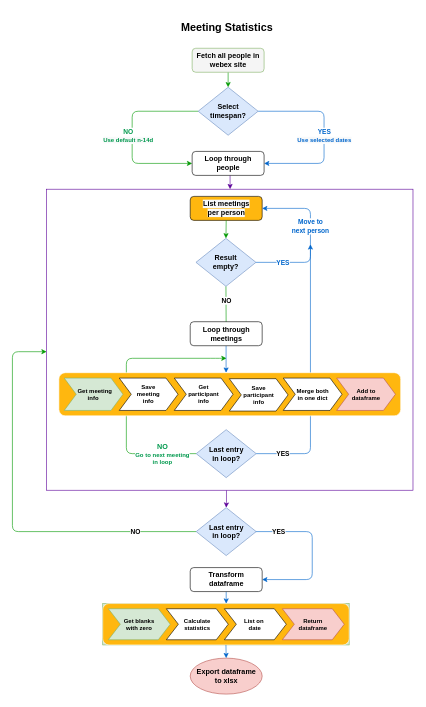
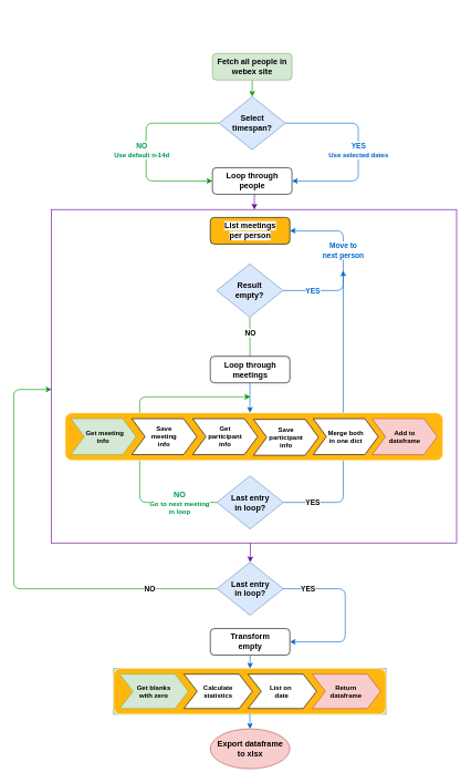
- <mxCell id="6" value="&lt;font style=&quot;font-size: 18px&quot;&gt;Meeting Statistics&lt;/font&gt;" style="text;html=1;strokeColor=none;fillColor=none;align=center;verticalAlign=middle;whiteSpace=wrap;rounded=0;fontStyle=1" parent="1" vertex="1"><mxGeometry x="277.64" y="20" width="200" height="50" as="geometry" /></mxCell>
- <mxCell id="5" value="Fetch all people in webex site" style="rounded=1;whiteSpace=wrap;html=1;fontSize=12;glass=0;strokeWidth=1;shadow=0;fontStyle=1;fillColor=#f5f5f5;strokeColor=#82b366;" parent="1" vertex="1"><mxGeometry x="319.73" y="80" width="120" height="40" as="geometry" /></mxCell>
+ <mxCell id="5" value="Fetch all people in webex site" style="rounded=1;whiteSpace=wrap;html=1;fontSize=12;glass=0;strokeWidth=1;shadow=0;fontStyle=1;fillColor=#d5e8d4;strokeColor=#82b366;" parent="1" vertex="1"><mxGeometry x="319.73" y="80" width="120" height="40" as="geometry" /></mxCell>
- <mxCell id="22" style="edgeStyle=none;rounded=0;orthogonalLoop=1;jettySize=auto;html=1;exitX=0.5;exitY=1;exitDx=0;exitDy=0;entryX=0.5;entryY=0;entryDx=0;entryDy=0;strokeColor=#009900;fontStyle=1" parent="1" source="18" target="21" edge="1"><mxGeometry x="106.5" y="293" as="geometry" /></mxCell>
- <mxCell id="29" value="&lt;font face=&quot;helvetica&quot;&gt;Transform &lt;br&gt;dataframe&lt;/font&gt;" style="rounded=1;whiteSpace=wrap;html=1;fontSize=12;glass=0;strokeWidth=1;shadow=0;fontStyle=1" parent="1" vertex="1"><mxGeometry x="316.5" y="946" width="120" height="40" as="geometry" /></mxCell>
+ <mxCell id="29" value="&lt;font face=&quot;helvetica&quot;&gt;Transform &lt;br&gt;empty&lt;/font&gt;" style="rounded=1;whiteSpace=wrap;html=1;fontSize=12;glass=0;strokeWidth=1;shadow=0;fontStyle=1" parent="1" vertex="1"><mxGeometry x="316.5" y="946" width="120" height="40" as="geometry" /></mxCell>
